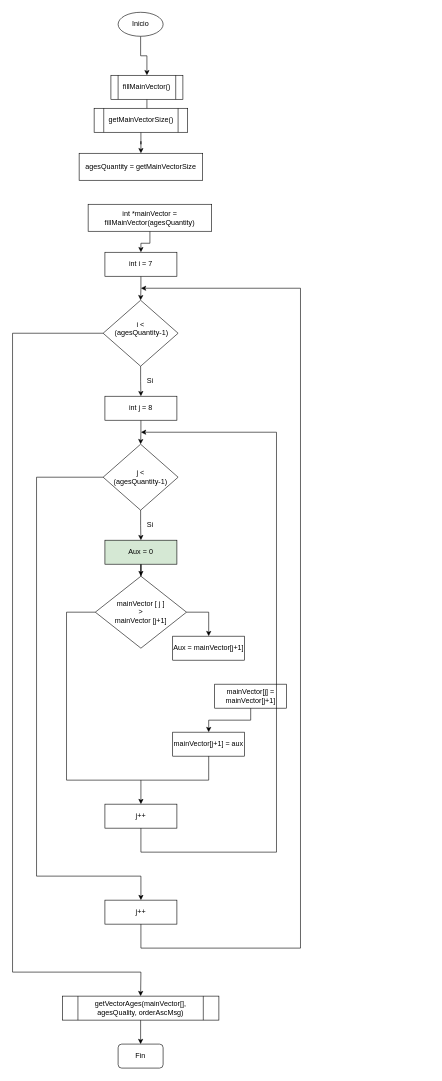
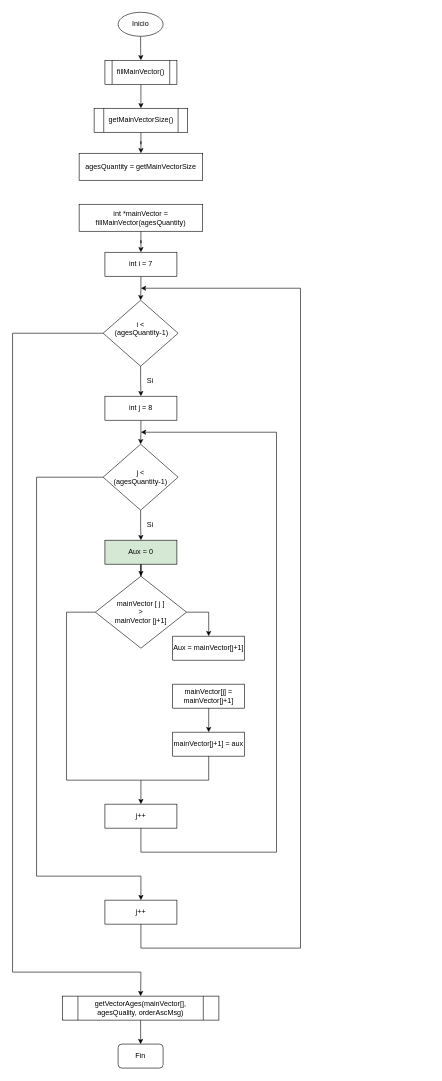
- <mxCell id="13" value="fillMainVector()" style="shape=process;whiteSpace=wrap;html=1;backgroundOutline=1;" vertex="1" parent="1"><mxGeometry x="184" y="125" width="120" height="40" as="geometry" /></mxCell>
+ <mxCell id="13" value="fillMainVector()" style="shape=process;whiteSpace=wrap;html=1;backgroundOutline=1;" vertex="1" parent="1"><mxGeometry x="174" y="100" width="120" height="40" as="geometry" /></mxCell>
- <mxCell id="18" value="int *mainVector = fillMainVector(agesQuantity)" style="rounded=0;whiteSpace=wrap;html=1;" vertex="1" parent="1"><mxGeometry x="146" y="340" width="206" height="45" as="geometry" /></mxCell>
+ <mxCell id="18" value="int *mainVector = fillMainVector(agesQuantity)" style="rounded=0;whiteSpace=wrap;html=1;" vertex="1" parent="1"><mxGeometry x="131" y="340" width="206" height="45" as="geometry" /></mxCell>
- <mxCell id="29" value="mainVector[j] = mainVector[j+1]" style="whiteSpace=wrap;html=1;rounded=0;" vertex="1" parent="1"><mxGeometry x="357" y="1140" width="120" height="40" as="geometry" /></mxCell>
+ <mxCell id="29" value="mainVector[j] = mainVector[j+1]" style="whiteSpace=wrap;html=1;rounded=0;" vertex="1" parent="1"><mxGeometry x="287" y="1140" width="120" height="40" as="geometry" /></mxCell>
